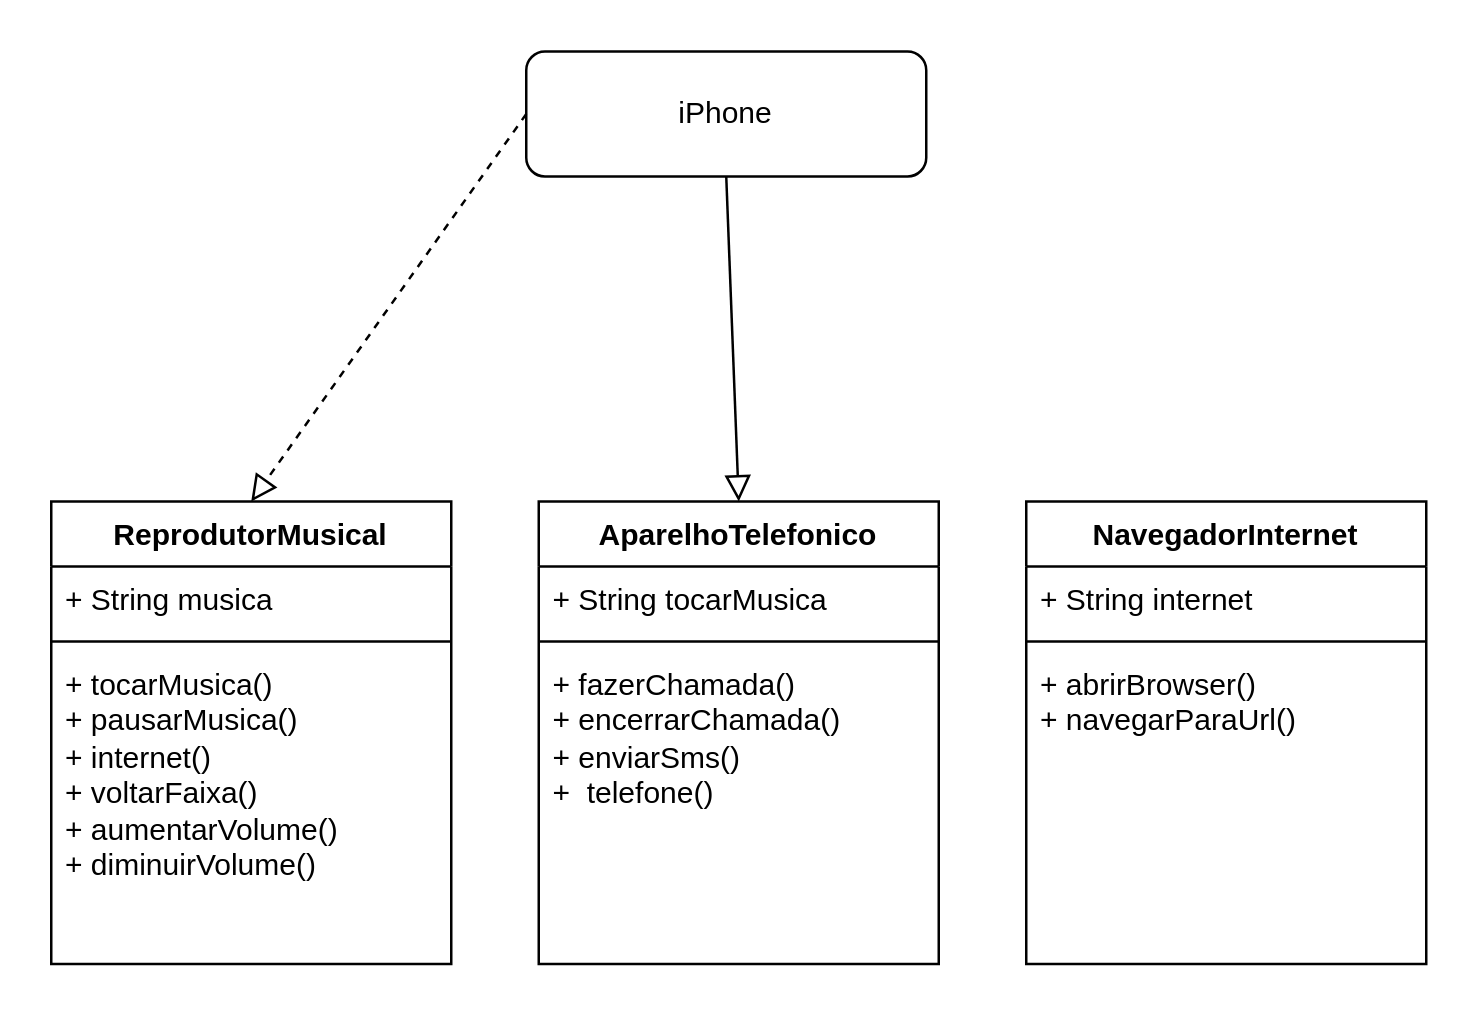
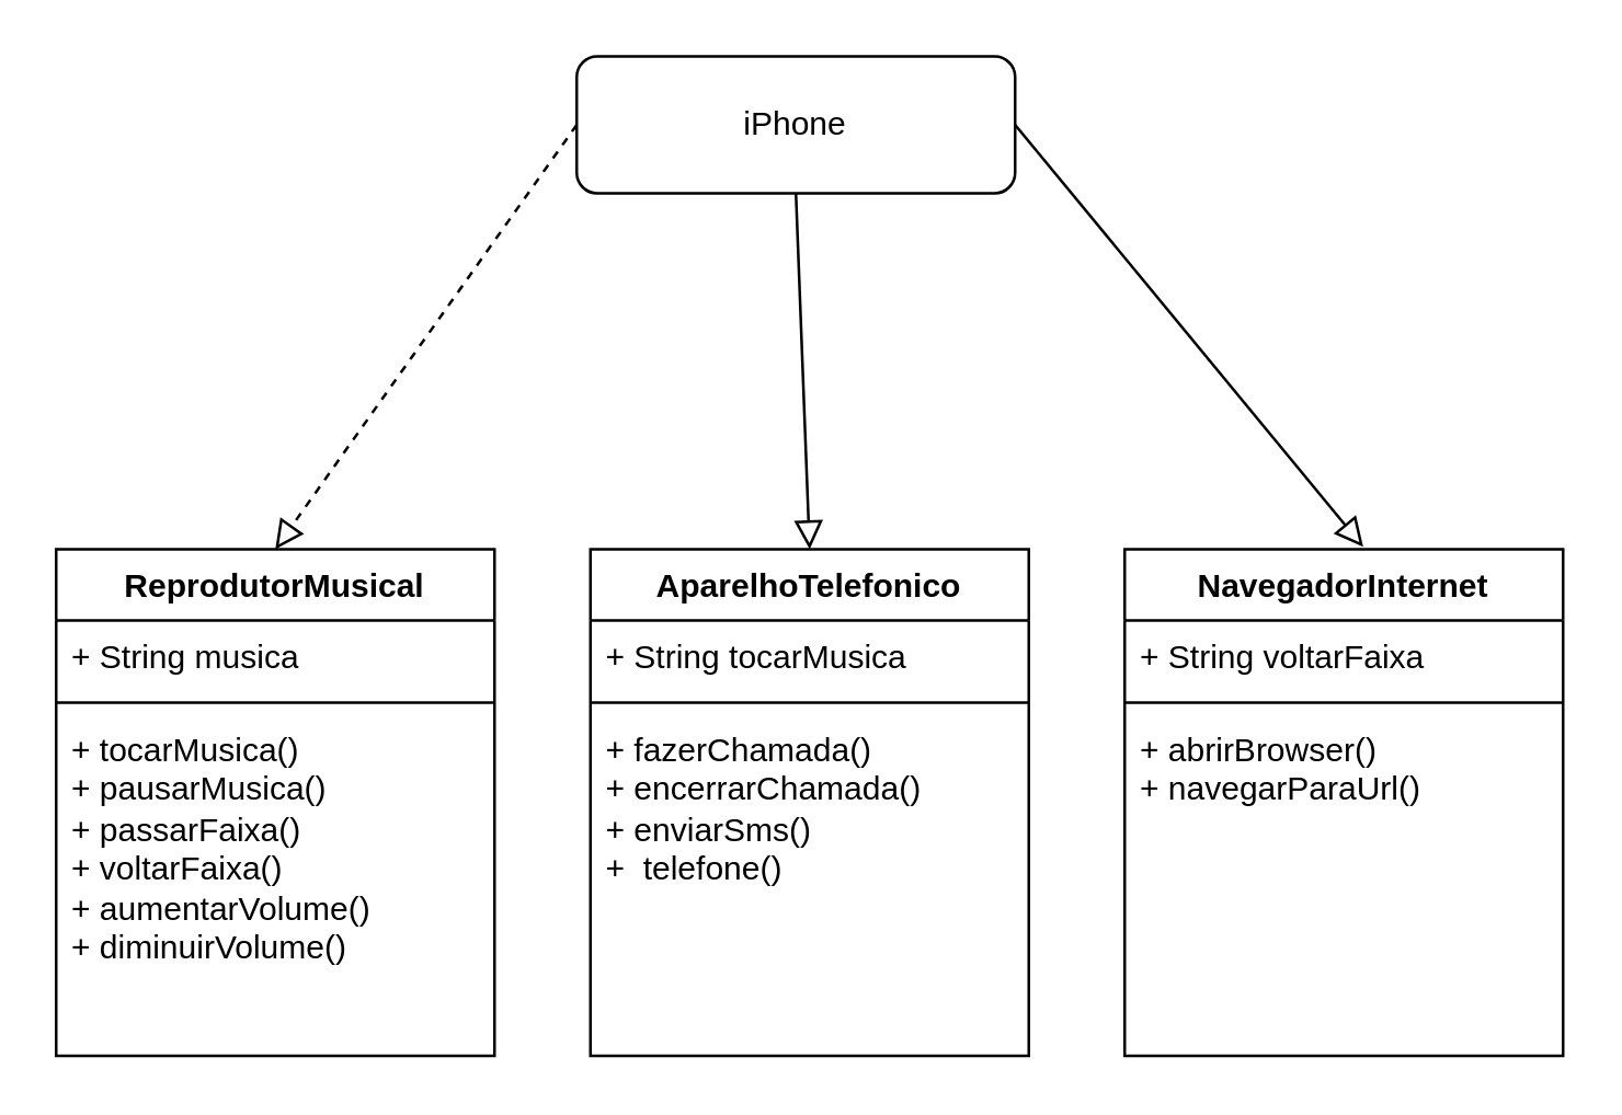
+ <mxCell id="16" value="" style="endArrow=block;html=1;rounded=0;align=center;verticalAlign=bottom;endFill=0;labelBackgroundColor=none;endSize=8;exitX=1;exitY=0.5;exitDx=0;exitDy=0;entryX=0.544;entryY=-0.005;entryDx=0;entryDy=0;entryPerimeter=0;" edge="1" parent="1" source="14" target="10"><mxGeometry relative="1" as="geometry"><mxPoint x="300" y="80" as="sourcePoint" /><mxPoint x="300" y="210" as="targetPoint" /><Array as="points" /></mxGeometry></mxCell>
- <mxCell id="11" value="+ String internet" style="text;strokeColor=none;fillColor=none;align=left;verticalAlign=top;spacingLeft=4;spacingRight=4;overflow=hidden;rotatable=0;points=[[0,0.5],[1,0.5]];portConstraint=eastwest;whiteSpace=wrap;html=1;" vertex="1" parent="10"><mxGeometry y="26" width="160" height="26" as="geometry" /></mxCell>
+ <mxCell id="11" value="+ String voltarFaixa" style="text;strokeColor=none;fillColor=none;align=left;verticalAlign=top;spacingLeft=4;spacingRight=4;overflow=hidden;rotatable=0;points=[[0,0.5],[1,0.5]];portConstraint=eastwest;whiteSpace=wrap;html=1;" vertex="1" parent="10"><mxGeometry y="26" width="160" height="26" as="geometry" /></mxCell>
- <mxCell id="5" value="+ tocarMusica()&lt;div&gt;+ pausarMusica()&lt;/div&gt;&lt;div&gt;+ internet()&lt;/div&gt;&lt;div&gt;+ voltarFaixa()&lt;/div&gt;&lt;div&gt;+ aumentarVolume()&lt;/div&gt;&lt;div&gt;+ diminuirVolume()&lt;/div&gt;" style="text;strokeColor=none;fillColor=none;align=left;verticalAlign=top;spacingLeft=4;spacingRight=4;overflow=hidden;rotatable=0;points=[[0,0.5],[1,0.5]];portConstraint=eastwest;whiteSpace=wrap;html=1;" vertex="1" parent="2"><mxGeometry y="60" width="160" height="125" as="geometry" /></mxCell>
+ <mxCell id="5" value="+ tocarMusica()&lt;div&gt;+ pausarMusica()&lt;/div&gt;&lt;div&gt;+ passarFaixa()&lt;/div&gt;&lt;div&gt;+ voltarFaixa()&lt;/div&gt;&lt;div&gt;+ aumentarVolume()&lt;/div&gt;&lt;div&gt;+ diminuirVolume()&lt;/div&gt;" style="text;strokeColor=none;fillColor=none;align=left;verticalAlign=top;spacingLeft=4;spacingRight=4;overflow=hidden;rotatable=0;points=[[0,0.5],[1,0.5]];portConstraint=eastwest;whiteSpace=wrap;html=1;" vertex="1" parent="2"><mxGeometry y="60" width="160" height="125" as="geometry" /></mxCell>
